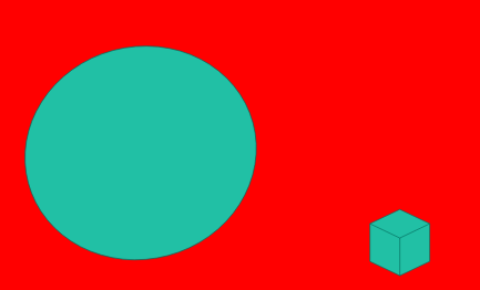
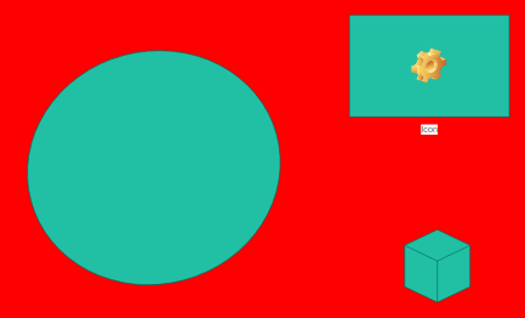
+ <mxCell id="3" value="Icon" style="icon;html=1;image=img/clipart/Gear_128x128.png;rounded=0;sketch=0;fontColor=#5C5C5C;strokeColor=#006658;fillColor=#21C0A5;" vertex="1" parent="1"><mxGeometry x="464" y="20" width="220" height="140" as="geometry" /></mxCell>
